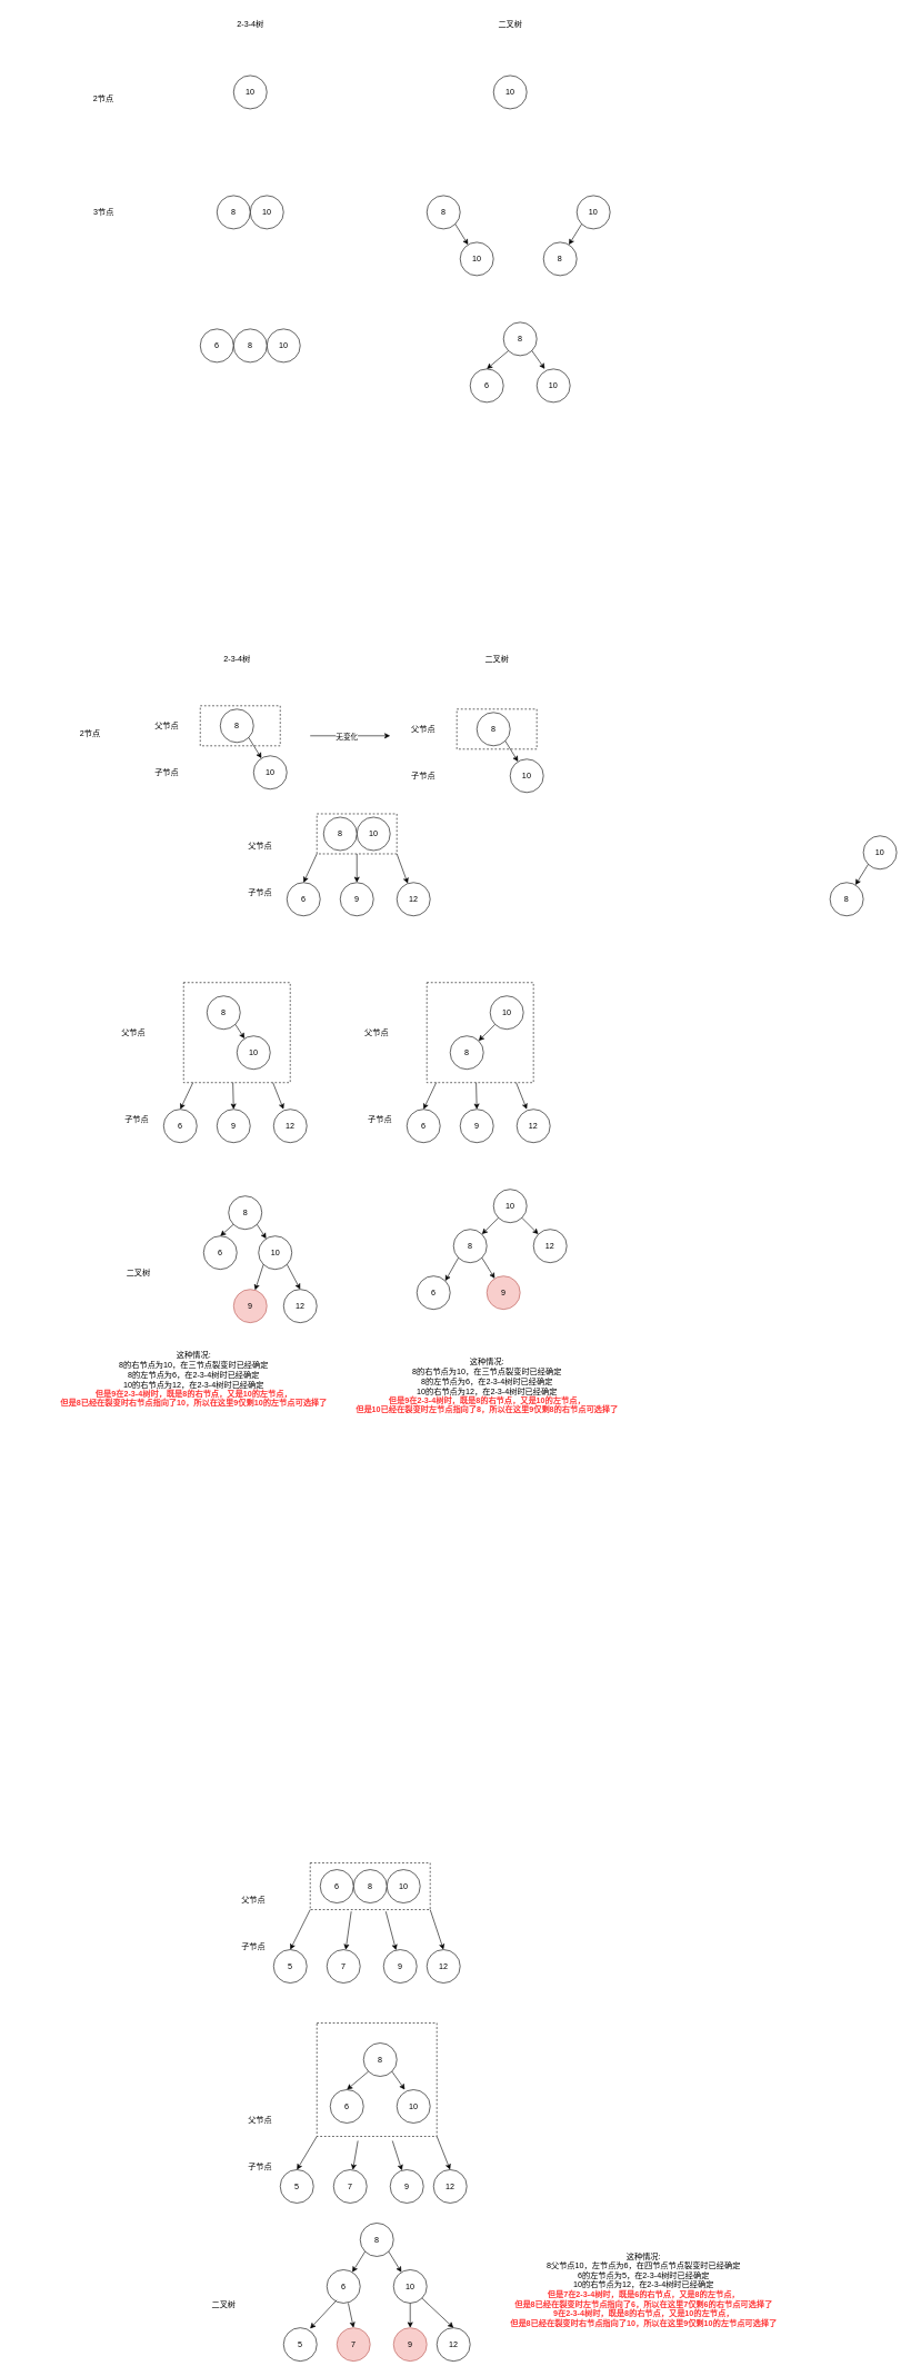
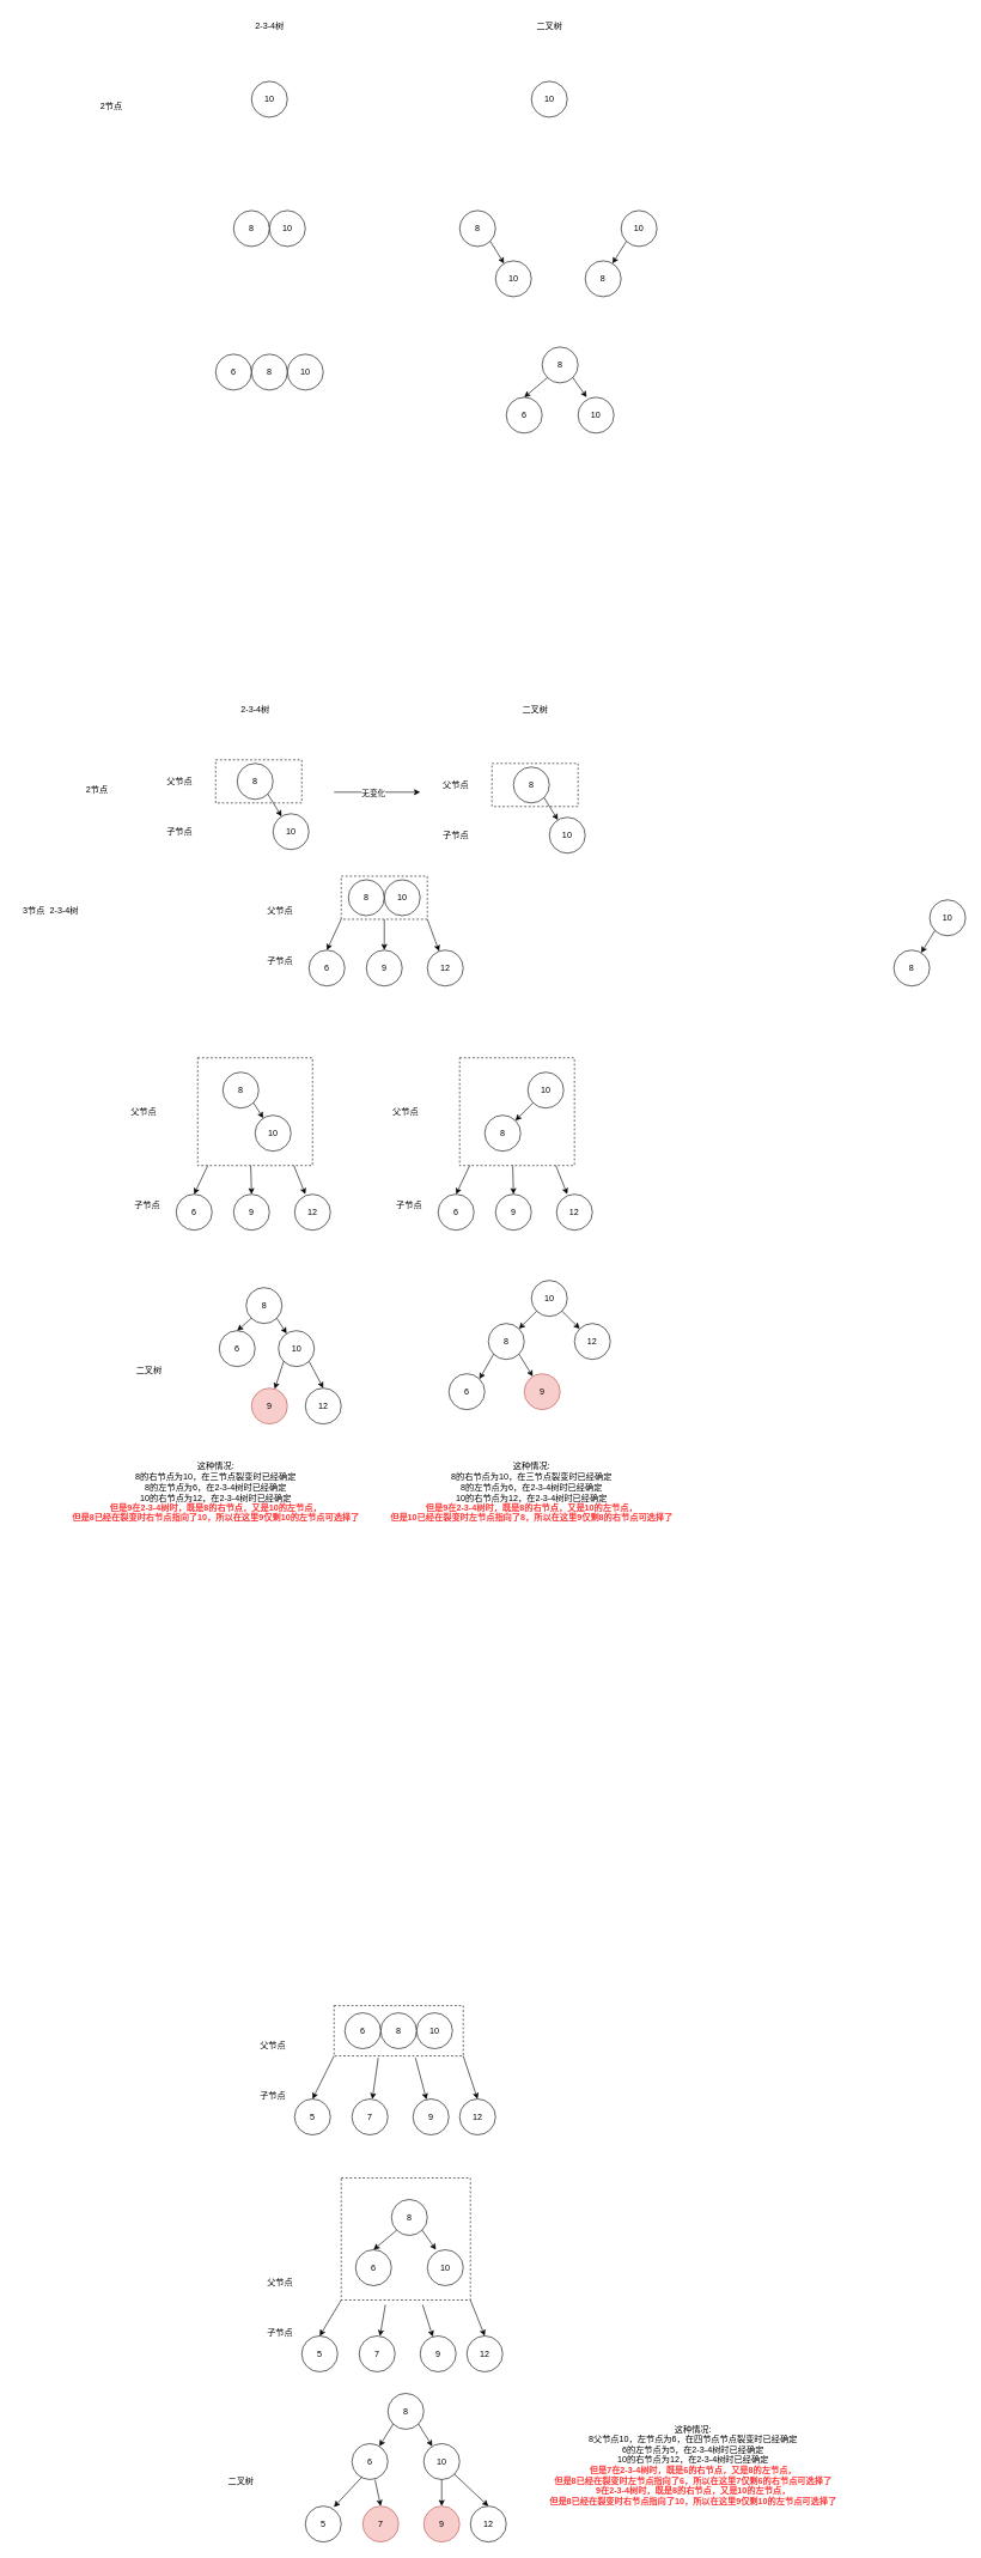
- <mxCell id="20" value="3节点" style="text;html=1;align=center;verticalAlign=middle;resizable=0;points=[];autosize=1;strokeColor=none;fillColor=none;" vertex="1" parent="1"><mxGeometry x="130" y="302" width="50" height="30" as="geometry" /></mxCell>
+ <mxCell id="40" value="3节点&amp;nbsp; 2-3-4树" style="text;html=1;align=center;verticalAlign=middle;resizable=0;points=[];autosize=1;strokeColor=none;fillColor=none;" vertex="1" parent="1"><mxGeometry x="20" y="1252" width="100" height="30" as="geometry" /></mxCell>
- <mxCell id="100" value="这种情况:&lt;br&gt;8的右节点为10，在三节点裂变时已经确定&lt;br&gt;8的左节点为6，在2-3-4树时已经确定&lt;br&gt;10的右节点为12，在2-3-4树时已经确定&lt;br&gt;&lt;b&gt;&lt;font color=&quot;#ff3333&quot;&gt;但是9在2-3-4树时，既是8的右节点，又是10的左节点，&lt;br&gt;但是8已经在裂变时右节点指向了10，所以在这里9仅剩10的左节点可选择了&lt;/font&gt;&lt;/b&gt;" style="text;html=1;align=center;verticalAlign=middle;resizable=0;points=[];autosize=1;strokeColor=none;fillColor=none;" vertex="1" parent="1"><mxGeometry x="80" y="2017" width="420" height="100" as="geometry" /></mxCell>
+ <mxCell id="100" value="这种情况:&lt;br&gt;8的右节点为10，在三节点裂变时已经确定&lt;br&gt;8的左节点为6，在2-3-4树时已经确定&lt;br&gt;10的右节点为12，在2-3-4树时已经确定&lt;br&gt;&lt;b&gt;&lt;font color=&quot;#ff3333&quot;&gt;但是9在2-3-4树时，既是8的右节点，又是10的左节点，&lt;br&gt;但是8已经在裂变时右节点指向了10，所以在这里9仅剩10的左节点可选择了&lt;/font&gt;&lt;/b&gt;" style="text;html=1;align=center;verticalAlign=middle;resizable=0;points=[];autosize=1;strokeColor=none;fillColor=none;" vertex="1" parent="1"><mxGeometry x="90" y="2027" width="420" height="100" as="geometry" /></mxCell>
- <mxCell id="110" value="这种情况:&lt;br&gt;8的右节点为10，在三节点裂变时已经确定&lt;br&gt;8的左节点为6，在2-3-4树时已经确定&lt;br&gt;10的右节点为12，在2-3-4树时已经确定&lt;br&gt;&lt;b&gt;&lt;font color=&quot;#ff3333&quot;&gt;但是9在2-3-4树时，既是8的右节点，又是10的左节点，&lt;br&gt;但是10已经在裂变时左节点指向了8，所以在这里9仅剩8的右节点可选择了&lt;/font&gt;&lt;/b&gt;" style="text;html=1;align=center;verticalAlign=middle;resizable=0;points=[];autosize=1;strokeColor=none;fillColor=none;" vertex="1" parent="1"><mxGeometry x="520" y="2027" width="420" height="100" as="geometry" /></mxCell>
+ <mxCell id="110" value="这种情况:&lt;br&gt;8的右节点为10，在三节点裂变时已经确定&lt;br&gt;8的左节点为6，在2-3-4树时已经确定&lt;br&gt;10的右节点为12，在2-3-4树时已经确定&lt;br&gt;&lt;b&gt;&lt;font color=&quot;#ff3333&quot;&gt;但是9在2-3-4树时，既是8的右节点，又是10的左节点，&lt;br&gt;但是10已经在裂变时左节点指向了8，所以在这里9仅剩8的右节点可选择了&lt;/font&gt;&lt;/b&gt;" style="text;html=1;align=center;verticalAlign=middle;resizable=0;points=[];autosize=1;strokeColor=none;fillColor=none;" vertex="1" parent="1"><mxGeometry x="530" y="2027" width="420" height="100" as="geometry" /></mxCell>
